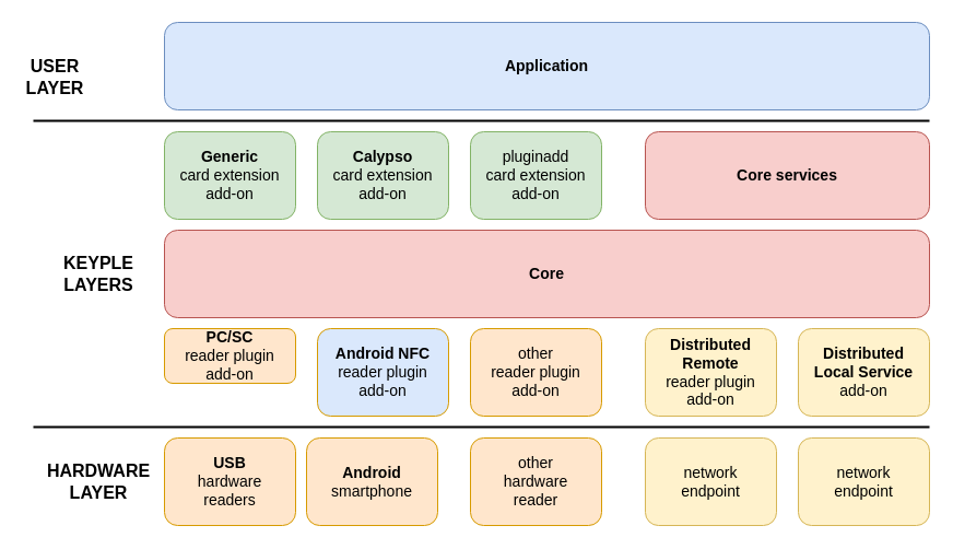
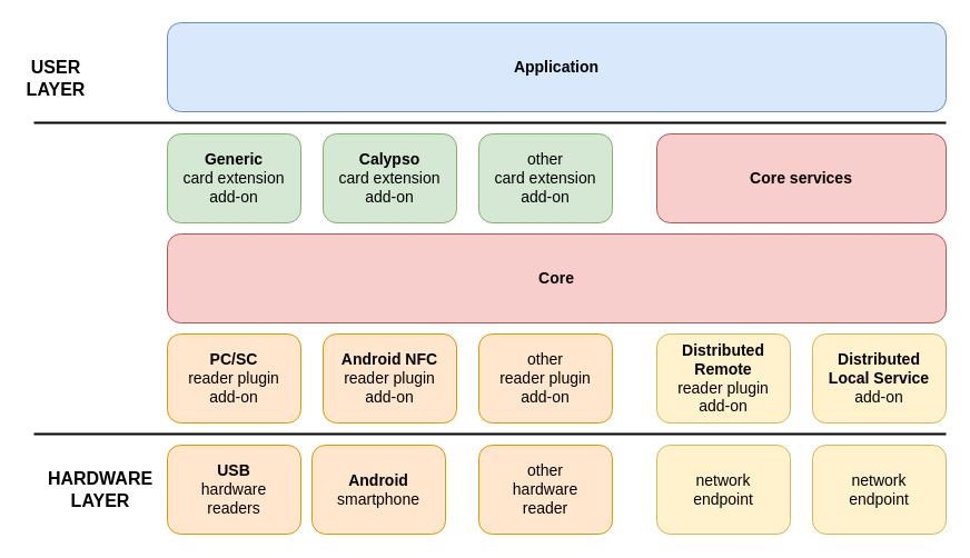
- <mxCell id="5" value="pluginadd&lt;br style=&quot;font-size: 14px;&quot;&gt;card extension&lt;br style=&quot;font-size: 14px;&quot;&gt;add-on" style="rounded=1;whiteSpace=wrap;html=1;fillColor=#d5e8d4;strokeColor=#82b366;fontSize=14;" vertex="1" parent="1"><mxGeometry x="430" y="120" width="120" height="80" as="geometry" /></mxCell>
+ <mxCell id="5" value="other&lt;br style=&quot;font-size: 14px;&quot;&gt;card extension&lt;br style=&quot;font-size: 14px;&quot;&gt;add-on" style="rounded=1;whiteSpace=wrap;html=1;fillColor=#d5e8d4;strokeColor=#82b366;fontSize=14;" vertex="1" parent="1"><mxGeometry x="430" y="120" width="120" height="80" as="geometry" /></mxCell>
- <mxCell id="20" value="KEYPLE&lt;br style=&quot;font-size: 16px;&quot;&gt;LAYERS" style="text;html=1;strokeColor=none;fillColor=none;align=center;verticalAlign=middle;whiteSpace=wrap;rounded=0;fontStyle=1;fontSize=16;" vertex="1" parent="1"><mxGeometry x="60" y="235" width="60" height="30" as="geometry" /></mxCell>
- <mxCell id="7" value="&lt;b style=&quot;font-size: 14px;&quot;&gt;PC/SC&lt;/b&gt;&lt;br style=&quot;font-size: 14px;&quot;&gt;reader plugin&lt;br style=&quot;font-size: 14px;&quot;&gt;add-on" style="rounded=1;whiteSpace=wrap;html=1;fillColor=#ffe6cc;strokeColor=#d79b00;fontSize=14;" vertex="1" parent="1"><mxGeometry x="150" y="300" width="120" height="50" as="geometry" /></mxCell>
+ <mxCell id="7" value="&lt;b style=&quot;font-size: 14px;&quot;&gt;PC/SC&lt;/b&gt;&lt;br style=&quot;font-size: 14px;&quot;&gt;reader plugin&lt;br style=&quot;font-size: 14px;&quot;&gt;add-on" style="rounded=1;whiteSpace=wrap;html=1;fillColor=#ffe6cc;strokeColor=#d79b00;fontSize=14;" vertex="1" parent="1"><mxGeometry x="150" y="300" width="120" height="80" as="geometry" /></mxCell>
- <mxCell id="8" value="&lt;b style=&quot;font-size: 14px;&quot;&gt;Android NFC&lt;/b&gt;&lt;br style=&quot;font-size: 14px;&quot;&gt;reader plugin&lt;br style=&quot;font-size: 14px;&quot;&gt;add-on" style="rounded=1;whiteSpace=wrap;html=1;fillColor=#dae8fc;strokeColor=#d79b00;fontSize=14;" vertex="1" parent="1"><mxGeometry x="290" y="300" width="120" height="80" as="geometry" /></mxCell>
+ <mxCell id="8" value="&lt;b style=&quot;font-size: 14px;&quot;&gt;Android NFC&lt;/b&gt;&lt;br style=&quot;font-size: 14px;&quot;&gt;reader plugin&lt;br style=&quot;font-size: 14px;&quot;&gt;add-on" style="rounded=1;whiteSpace=wrap;html=1;fillColor=#ffe6cc;strokeColor=#d79b00;fontSize=14;" vertex="1" parent="1"><mxGeometry x="290" y="300" width="120" height="80" as="geometry" /></mxCell>
